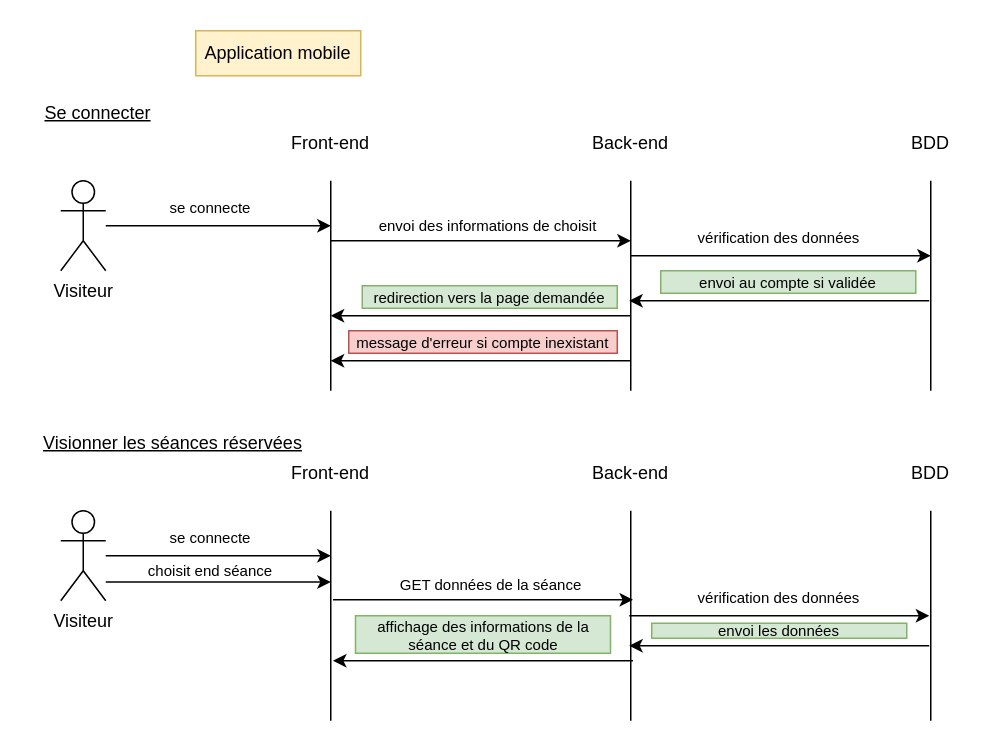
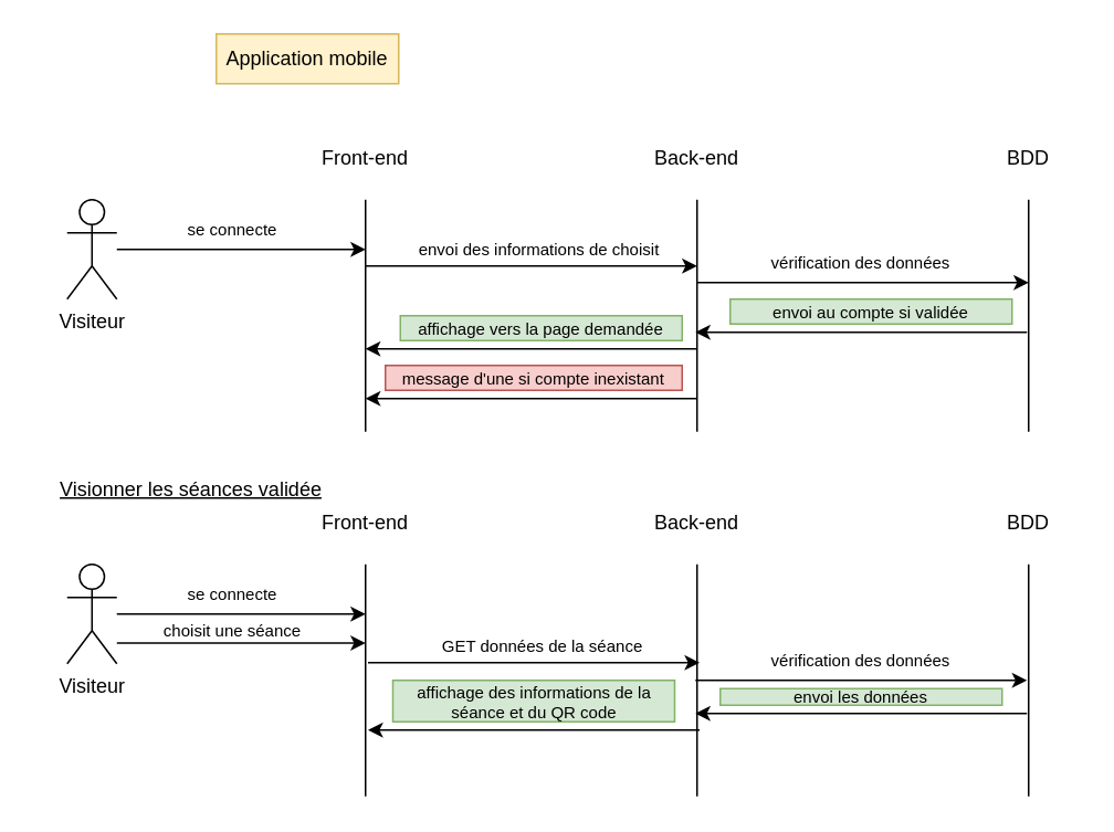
- <mxCell id="2" value="Se connecter" style="text;html=1;align=center;verticalAlign=middle;whiteSpace=wrap;rounded=0;fontStyle=4" parent="1" vertex="1"><mxGeometry y="60" width="90" height="30" as="geometry" x="20" /></mxCell>
- <mxCell id="18" value="redirection vers la page demandée" style="text;html=1;align=center;verticalAlign=middle;whiteSpace=wrap;rounded=0;fontSize=10;fillColor=#d5e8d4;strokeColor=#82b366;" parent="1" vertex="1"><mxGeometry x="241" y="190" width="170" height="15" as="geometry" /></mxCell>
+ <mxCell id="18" value="affichage vers la page demandée" style="text;html=1;align=center;verticalAlign=middle;whiteSpace=wrap;rounded=0;fontSize=10;fillColor=#d5e8d4;strokeColor=#82b366;" parent="1" vertex="1"><mxGeometry x="241" y="190" width="170" height="15" as="geometry" /></mxCell>
- <mxCell id="20" value="message d'erreur si compte inexistant" style="text;html=1;align=center;verticalAlign=middle;whiteSpace=wrap;rounded=0;fontSize=10;fillColor=#f8cecc;strokeColor=#b85450;" parent="1" vertex="1"><mxGeometry x="232" y="220" width="179" height="15" as="geometry" /></mxCell>
+ <mxCell id="20" value="message d'une si compte inexistant" style="text;html=1;align=center;verticalAlign=middle;whiteSpace=wrap;rounded=0;fontSize=10;fillColor=#f8cecc;strokeColor=#b85450;" parent="1" vertex="1"><mxGeometry x="232" y="220" width="179" height="15" as="geometry" /></mxCell>
- <mxCell id="23" value="Visionner les séances réservées" style="text;html=1;align=center;verticalAlign=middle;whiteSpace=wrap;rounded=0;fontStyle=4" parent="1" vertex="1"><mxGeometry y="280" width="190" height="30" as="geometry" x="20" /></mxCell>
+ <mxCell id="23" value="Visionner les séances validée" style="text;html=1;align=center;verticalAlign=middle;whiteSpace=wrap;rounded=0;fontStyle=4" parent="1" vertex="1"><mxGeometry y="280" width="190" height="30" as="geometry" x="20" /></mxCell>
- <mxCell id="40" value="choisit end séance" style="text;html=1;align=center;verticalAlign=middle;whiteSpace=wrap;rounded=0;fontSize=10;" parent="1" vertex="1"><mxGeometry x="90" y="375" width="100" height="10" as="geometry" /></mxCell>
+ <mxCell id="40" value="choisit une séance" style="text;html=1;align=center;verticalAlign=middle;whiteSpace=wrap;rounded=0;fontSize=10;" parent="1" vertex="1"><mxGeometry x="90" y="375" width="100" height="10" as="geometry" /></mxCell>
